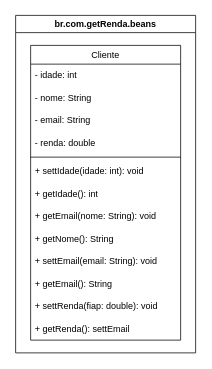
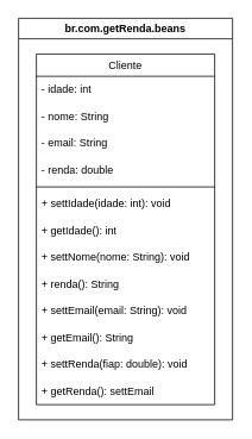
- <mxCell id="11" value="+ getEmail(nome: String): void" style="text;strokeColor=none;fillColor=none;align=left;verticalAlign=middle;spacingLeft=4;spacingRight=4;overflow=hidden;points=[[0,0.5],[1,0.5]];portConstraint=eastwest;rotatable=0;whiteSpace=wrap;html=1;" vertex="1" parent="3"><mxGeometry y="213" width="200" height="30" as="geometry" /></mxCell>
+ <mxCell id="11" value="+ settNome(nome: String): void" style="text;strokeColor=none;fillColor=none;align=left;verticalAlign=middle;spacingLeft=4;spacingRight=4;overflow=hidden;points=[[0,0.5],[1,0.5]];portConstraint=eastwest;rotatable=0;whiteSpace=wrap;html=1;" vertex="1" parent="3"><mxGeometry y="213" width="200" height="30" as="geometry" /></mxCell>
- <mxCell id="12" value="+ getNome(): String" style="text;strokeColor=none;fillColor=none;align=left;verticalAlign=middle;spacingLeft=4;spacingRight=4;overflow=hidden;points=[[0,0.5],[1,0.5]];portConstraint=eastwest;rotatable=0;whiteSpace=wrap;html=1;" vertex="1" parent="3"><mxGeometry y="243" width="200" height="30" as="geometry" /></mxCell>
+ <mxCell id="12" value="+ renda(): String" style="text;strokeColor=none;fillColor=none;align=left;verticalAlign=middle;spacingLeft=4;spacingRight=4;overflow=hidden;points=[[0,0.5],[1,0.5]];portConstraint=eastwest;rotatable=0;whiteSpace=wrap;html=1;" vertex="1" parent="3"><mxGeometry y="243" width="200" height="30" as="geometry" /></mxCell>
